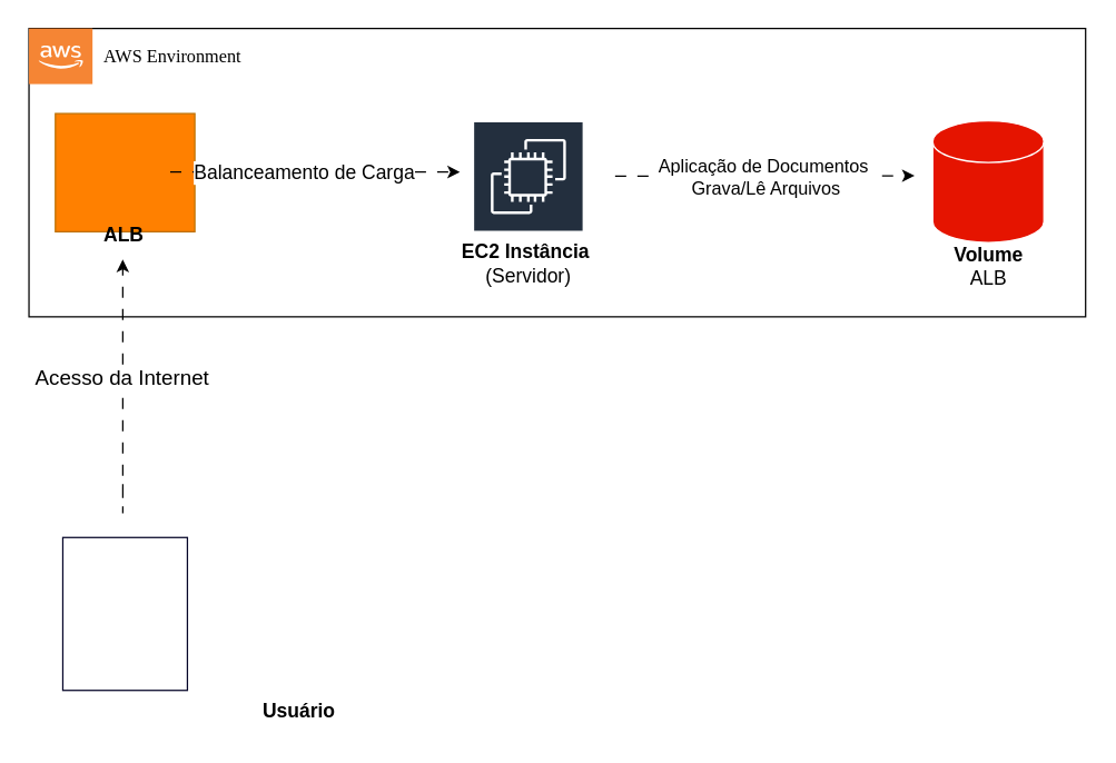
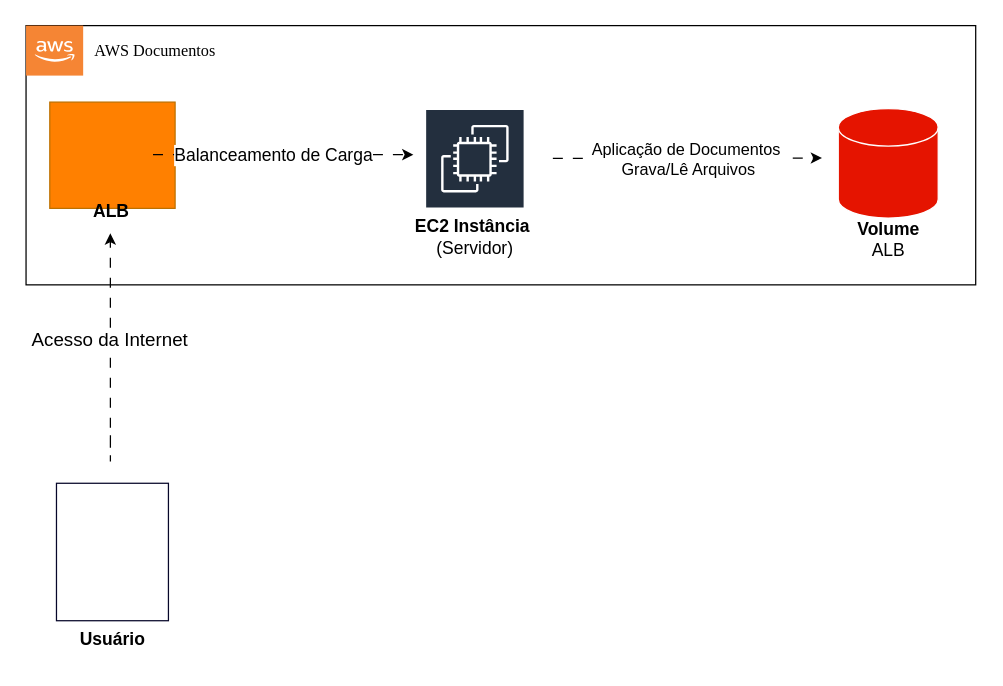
- <mxCell id="20" value="&lt;font&gt;AWS Environment&lt;/font&gt;" style="text;html=1;align=center;verticalAlign=middle;resizable=0;points=[];autosize=1;strokeColor=none;fillColor=none;fontFamily=Times New Roman;fontSize=13;" vertex="1" parent="1"><mxGeometry x="63" y="25" width="120" height="30" as="geometry" /></mxCell>
+ <mxCell id="20" value="&lt;font&gt;AWS Documentos&lt;/font&gt;" style="text;html=1;align=center;verticalAlign=middle;resizable=0;points=[];autosize=1;strokeColor=none;fillColor=none;fontFamily=Times New Roman;fontSize=13;" vertex="1" parent="1"><mxGeometry x="63" y="25" width="120" height="30" as="geometry" /></mxCell>
- <mxCell id="13" value="Usuário " style="text;html=1;align=center;verticalAlign=middle;resizable=0;points=[];autosize=1;strokeColor=none;fillColor=none;fontStyle=1;fontSize=14;" parent="1" vertex="1"><mxGeometry x="179.15" y="496.26" width="70" height="30" as="geometry" /></mxCell>
+ <mxCell id="13" value="Usuário " style="text;html=1;align=center;verticalAlign=middle;resizable=0;points=[];autosize=1;strokeColor=none;fillColor=none;fontStyle=1;fontSize=14;" parent="1" vertex="1"><mxGeometry x="54.15" y="496.26" width="70" height="30" as="geometry" /></mxCell>
